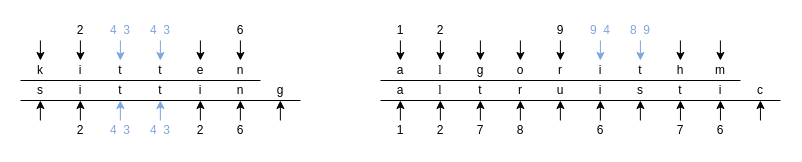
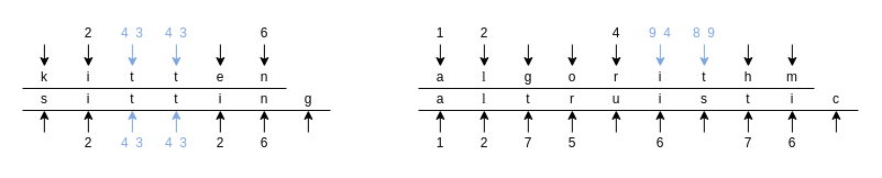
- <mxCell id="81" value="9" style="text;html=1;strokeColor=none;fillColor=none;align=center;verticalAlign=middle;whiteSpace=wrap;rounded=0;" vertex="1" parent="1"><mxGeometry x="540" y="20" width="40" height="20" as="geometry" /></mxCell>
+ <mxCell id="81" value="4" style="text;html=1;strokeColor=none;fillColor=none;align=center;verticalAlign=middle;whiteSpace=wrap;rounded=0;" vertex="1" parent="1"><mxGeometry x="540" y="20" width="40" height="20" as="geometry" /></mxCell>
- <mxCell id="52" value="8" style="text;html=1;strokeColor=none;fillColor=none;align=center;verticalAlign=middle;whiteSpace=wrap;rounded=0;" vertex="1" parent="1"><mxGeometry x="500" y="120" width="40" height="20" as="geometry" /></mxCell>
+ <mxCell id="52" value="5" style="text;html=1;strokeColor=none;fillColor=none;align=center;verticalAlign=middle;whiteSpace=wrap;rounded=0;" vertex="1" parent="1"><mxGeometry x="500" y="120" width="40" height="20" as="geometry" /></mxCell>
